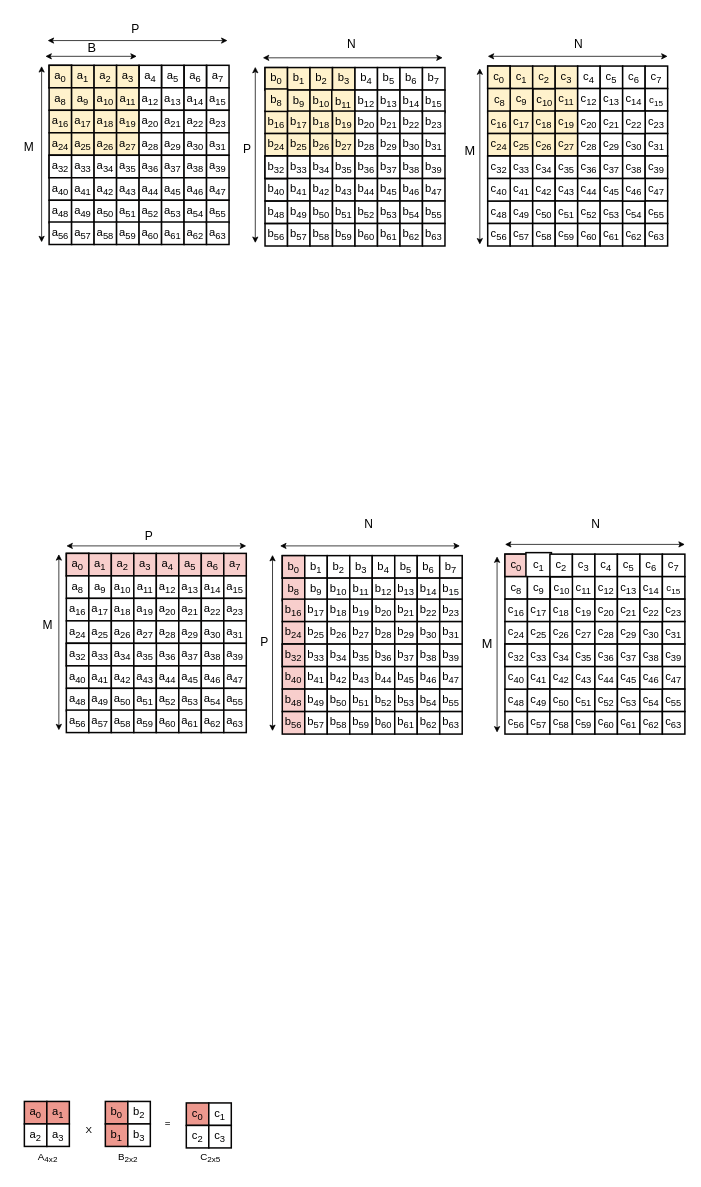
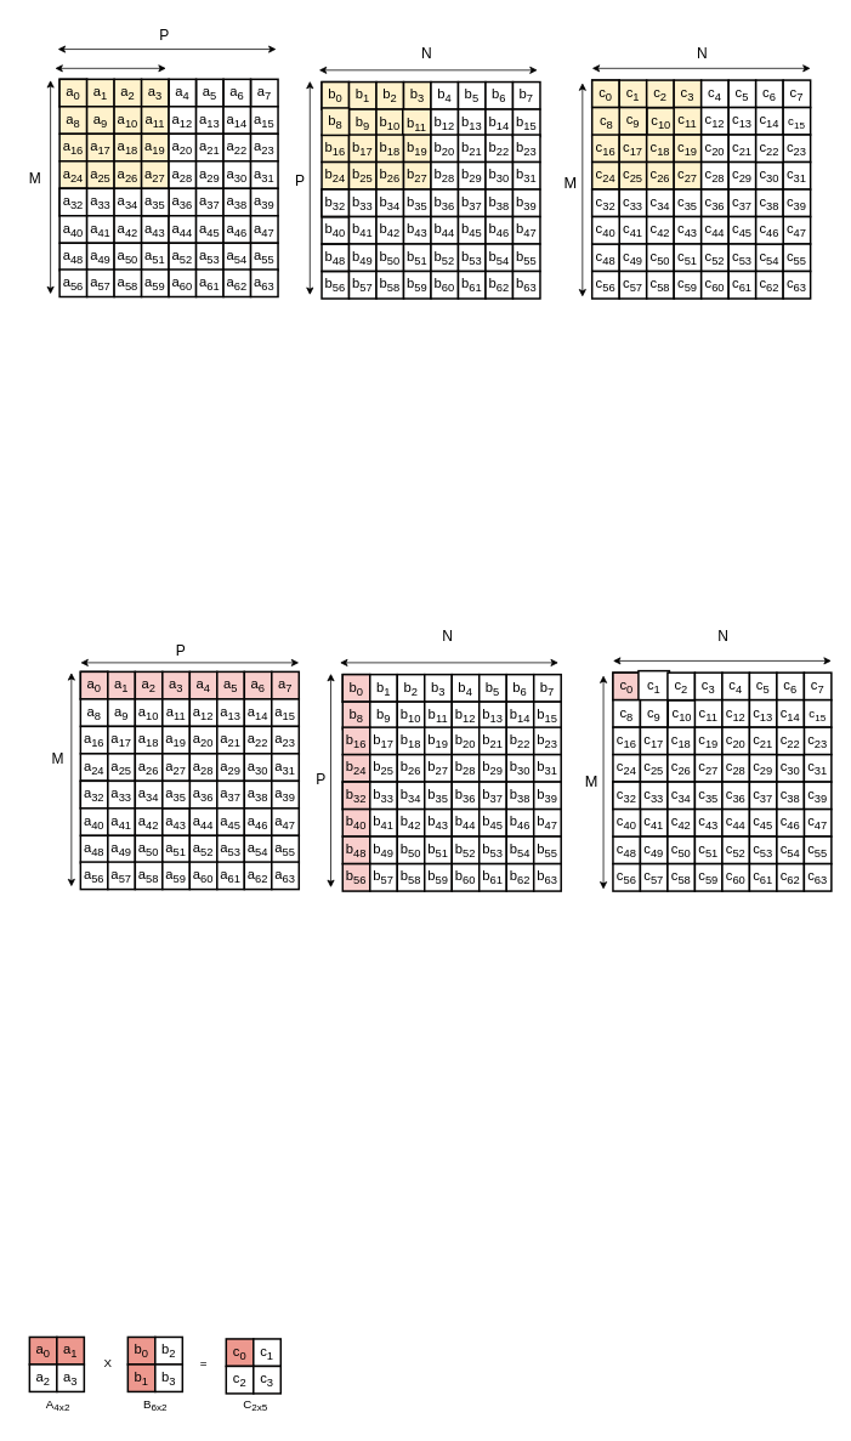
- <mxCell id="423" value="B" style="text;html=1;align=center;verticalAlign=middle;resizable=0;points=[];autosize=1;strokeColor=none;fillColor=none;fontSize=17;" vertex="1" parent="1"><mxGeometry x="107" y="46" width="30" height="35" as="geometry" /></mxCell>
- <mxCell id="439" value="X" style="text;html=1;align=center;verticalAlign=middle;resizable=0;points=[];autosize=1;strokeColor=none;fillColor=none;fontSize=13;" vertex="1" parent="1"><mxGeometry x="103" y="1491" width="30" height="30" as="geometry" /></mxCell>
+ <mxCell id="439" value="X" style="text;html=1;align=center;verticalAlign=middle;resizable=0;points=[];autosize=1;strokeColor=none;fillColor=none;fontSize=13;" vertex="1" parent="1"><mxGeometry x="103" y="1481" width="30" height="30" as="geometry" /></mxCell>
- <mxCell id="437" value="B&lt;sub&gt;2x2&lt;/sub&gt;" style="text;html=1;align=center;verticalAlign=middle;resizable=0;points=[];autosize=1;strokeColor=none;fillColor=none;fontSize=13;" vertex="1" parent="1"><mxGeometry x="147.5" y="1525" width="45" height="35" as="geometry" /></mxCell>
+ <mxCell id="437" value="B&lt;sub&gt;6x2&lt;/sub&gt;" style="text;html=1;align=center;verticalAlign=middle;resizable=0;points=[];autosize=1;strokeColor=none;fillColor=none;fontSize=13;" vertex="1" parent="1"><mxGeometry x="147.5" y="1525" width="45" height="35" as="geometry" /></mxCell>
